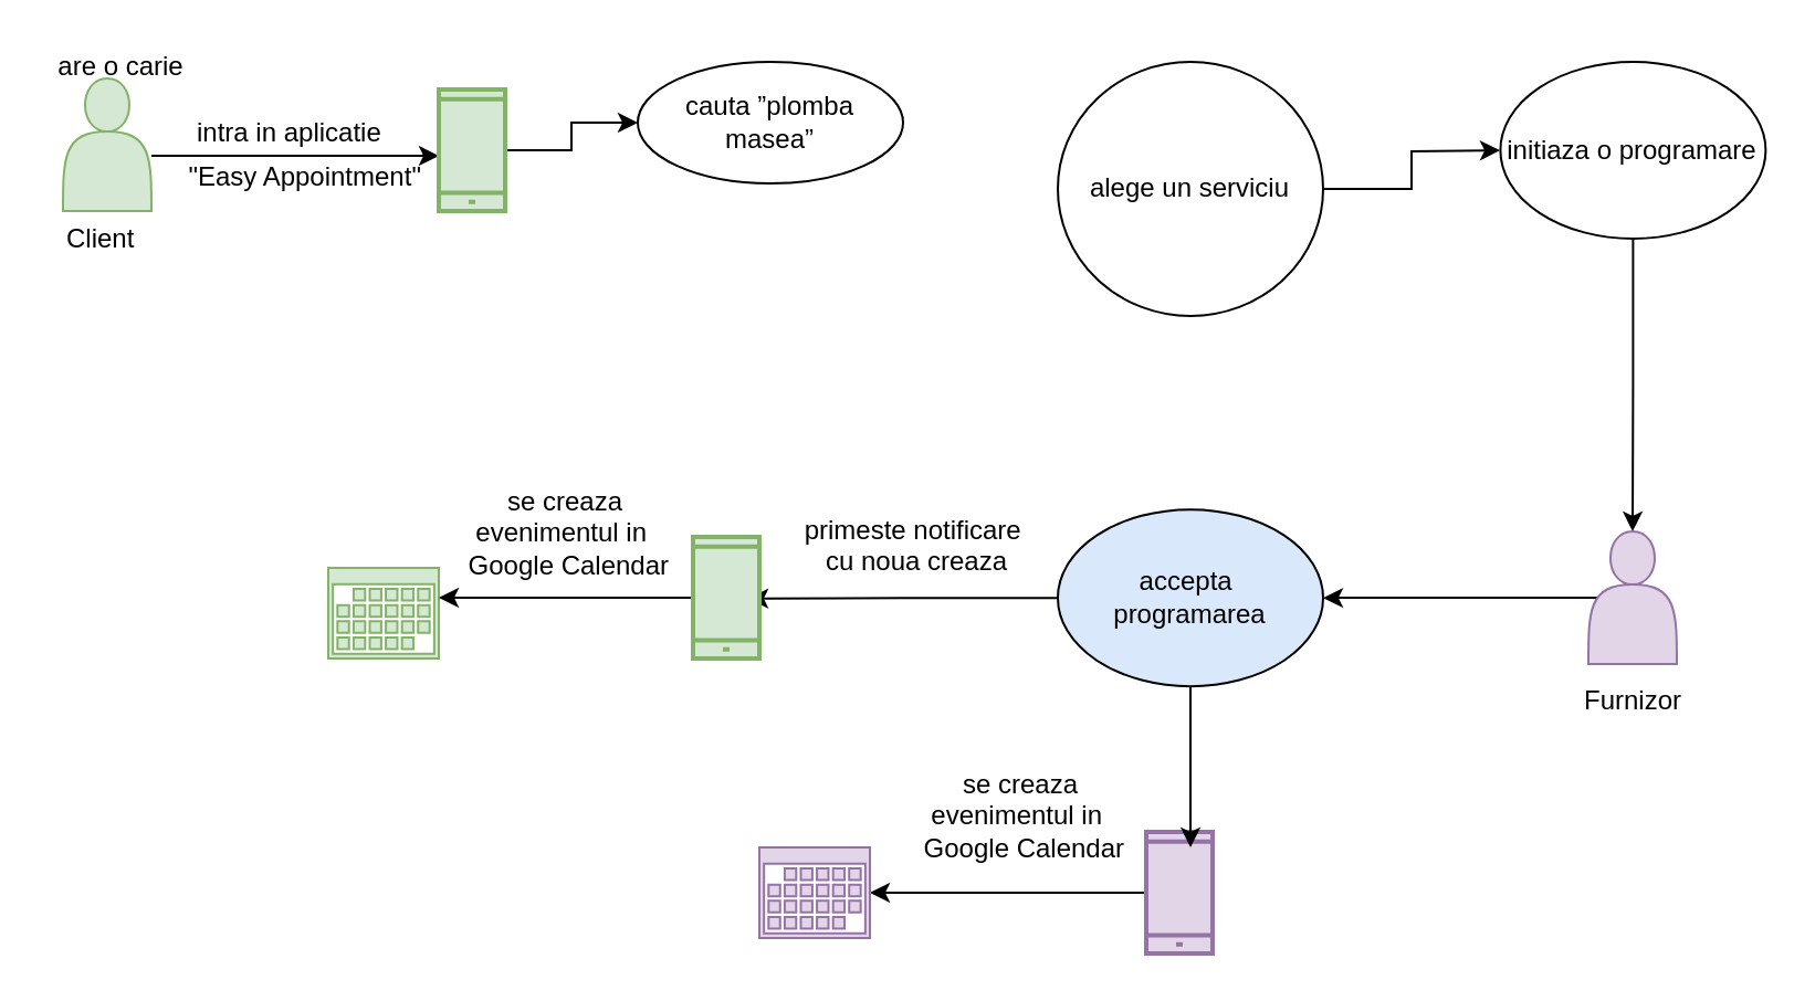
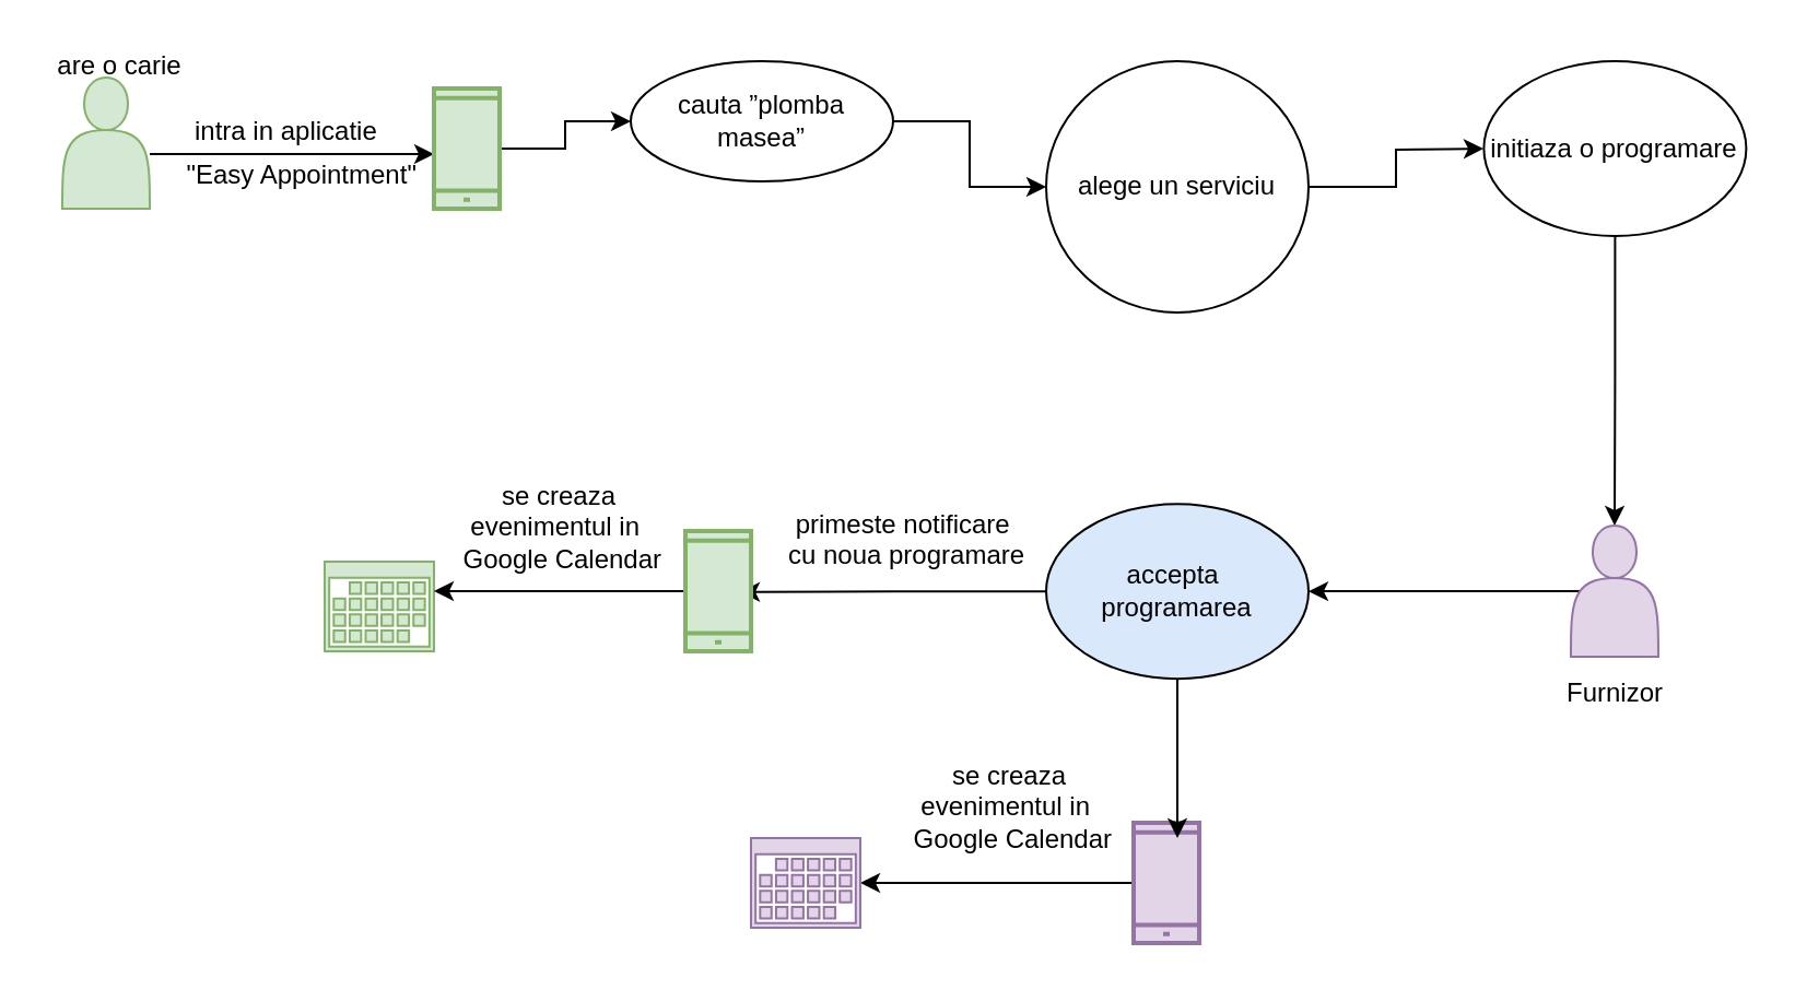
+ <mxCell id="7" style="edgeStyle=orthogonalEdgeStyle;rounded=0;orthogonalLoop=1;jettySize=auto;html=1;entryX=0;entryY=0.5;entryDx=0;entryDy=0;" parent="1" source="8" target="10" edge="1"><mxGeometry relative="1" as="geometry" /></mxCell>
- <mxCell id="21" value="Client" style="text;html=1;resizable=0;points=[];autosize=1;align=left;verticalAlign=top;spacingTop=-4;" parent="1" vertex="1"><mxGeometry x="28" y="97.5" width="50" height="20" as="geometry" /></mxCell>
- <mxCell id="17" value="primeste notificare&amp;nbsp;&lt;br&gt;cu noua creaza" style="text;html=1;resizable=0;points=[];autosize=1;align=center;verticalAlign=top;spacingTop=-4;" parent="1" vertex="1"><mxGeometry x="347" y="230.07" width="133" height="38" as="geometry" /></mxCell>
+ <mxCell id="17" value="primeste notificare&amp;nbsp;&lt;br&gt;cu noua programare" style="text;html=1;resizable=0;points=[];autosize=1;align=center;verticalAlign=top;spacingTop=-4;" parent="1" vertex="1"><mxGeometry x="347" y="230.07" width="133" height="38" as="geometry" /></mxCell>
